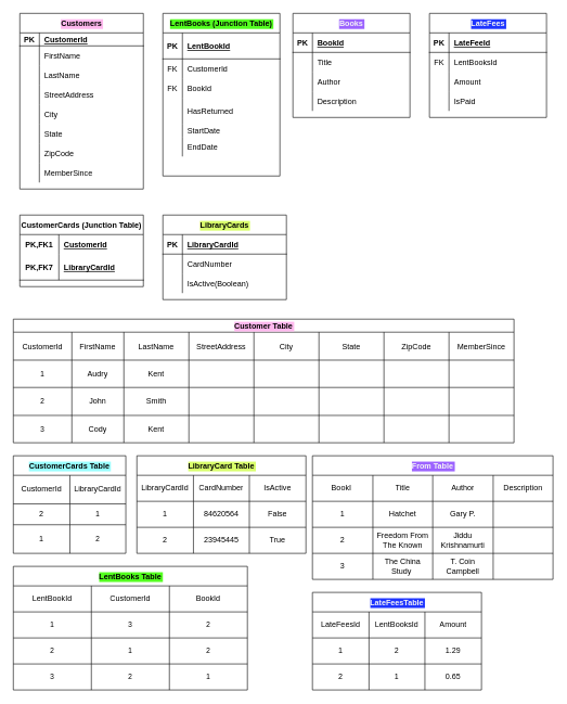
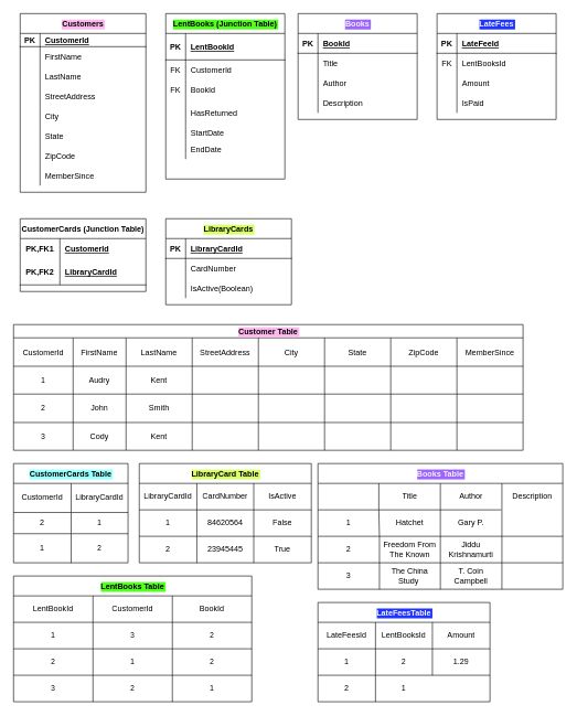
- <mxCell id="92" value="PK,FK7" style="shape=partialRectangle;connectable=0;fillColor=none;top=0;left=0;bottom=0;right=0;fontStyle=1;overflow=hidden;" parent="91" vertex="1"><mxGeometry width="60" height="40" as="geometry" /></mxCell>
+ <mxCell id="92" value="PK,FK2" style="shape=partialRectangle;connectable=0;fillColor=none;top=0;left=0;bottom=0;right=0;fontStyle=1;overflow=hidden;" parent="91" vertex="1"><mxGeometry width="60" height="40" as="geometry" /></mxCell>
- <mxCell id="136" value="From Table" style="shape=table;startSize=30;container=1;collapsible=0;childLayout=tableLayout;fontStyle=1;align=center;pointerEvents=1;labelBackgroundColor=#9C63FF;fontColor=#F5F5F5;" parent="1" vertex="1"><mxGeometry x="480" y="700" width="370" height="190" as="geometry" /></mxCell>
+ <mxCell id="136" value="Books Table" style="shape=table;startSize=30;container=1;collapsible=0;childLayout=tableLayout;fontStyle=1;align=center;pointerEvents=1;labelBackgroundColor=#9C63FF;fontColor=#F5F5F5;" parent="1" vertex="1"><mxGeometry x="480" y="700" width="370" height="190" as="geometry" /></mxCell>
- <mxCell id="138" value="BookI&lt;span style=&quot;white-space: pre&quot;&gt; &lt;/span&gt;" style="shape=partialRectangle;html=1;whiteSpace=wrap;connectable=0;fillColor=none;top=0;left=0;bottom=0;right=0;overflow=hidden;pointerEvents=1;" parent="137" vertex="1"><mxGeometry width="93" height="40" as="geometry" /></mxCell>
- <mxCell id="199" value="0.65" style="shape=partialRectangle;html=1;whiteSpace=wrap;connectable=0;fillColor=none;top=0;left=0;bottom=0;right=0;overflow=hidden;pointerEvents=1;" parent="196" vertex="1"><mxGeometry x="173" width="87" height="40" as="geometry" /></mxCell>
